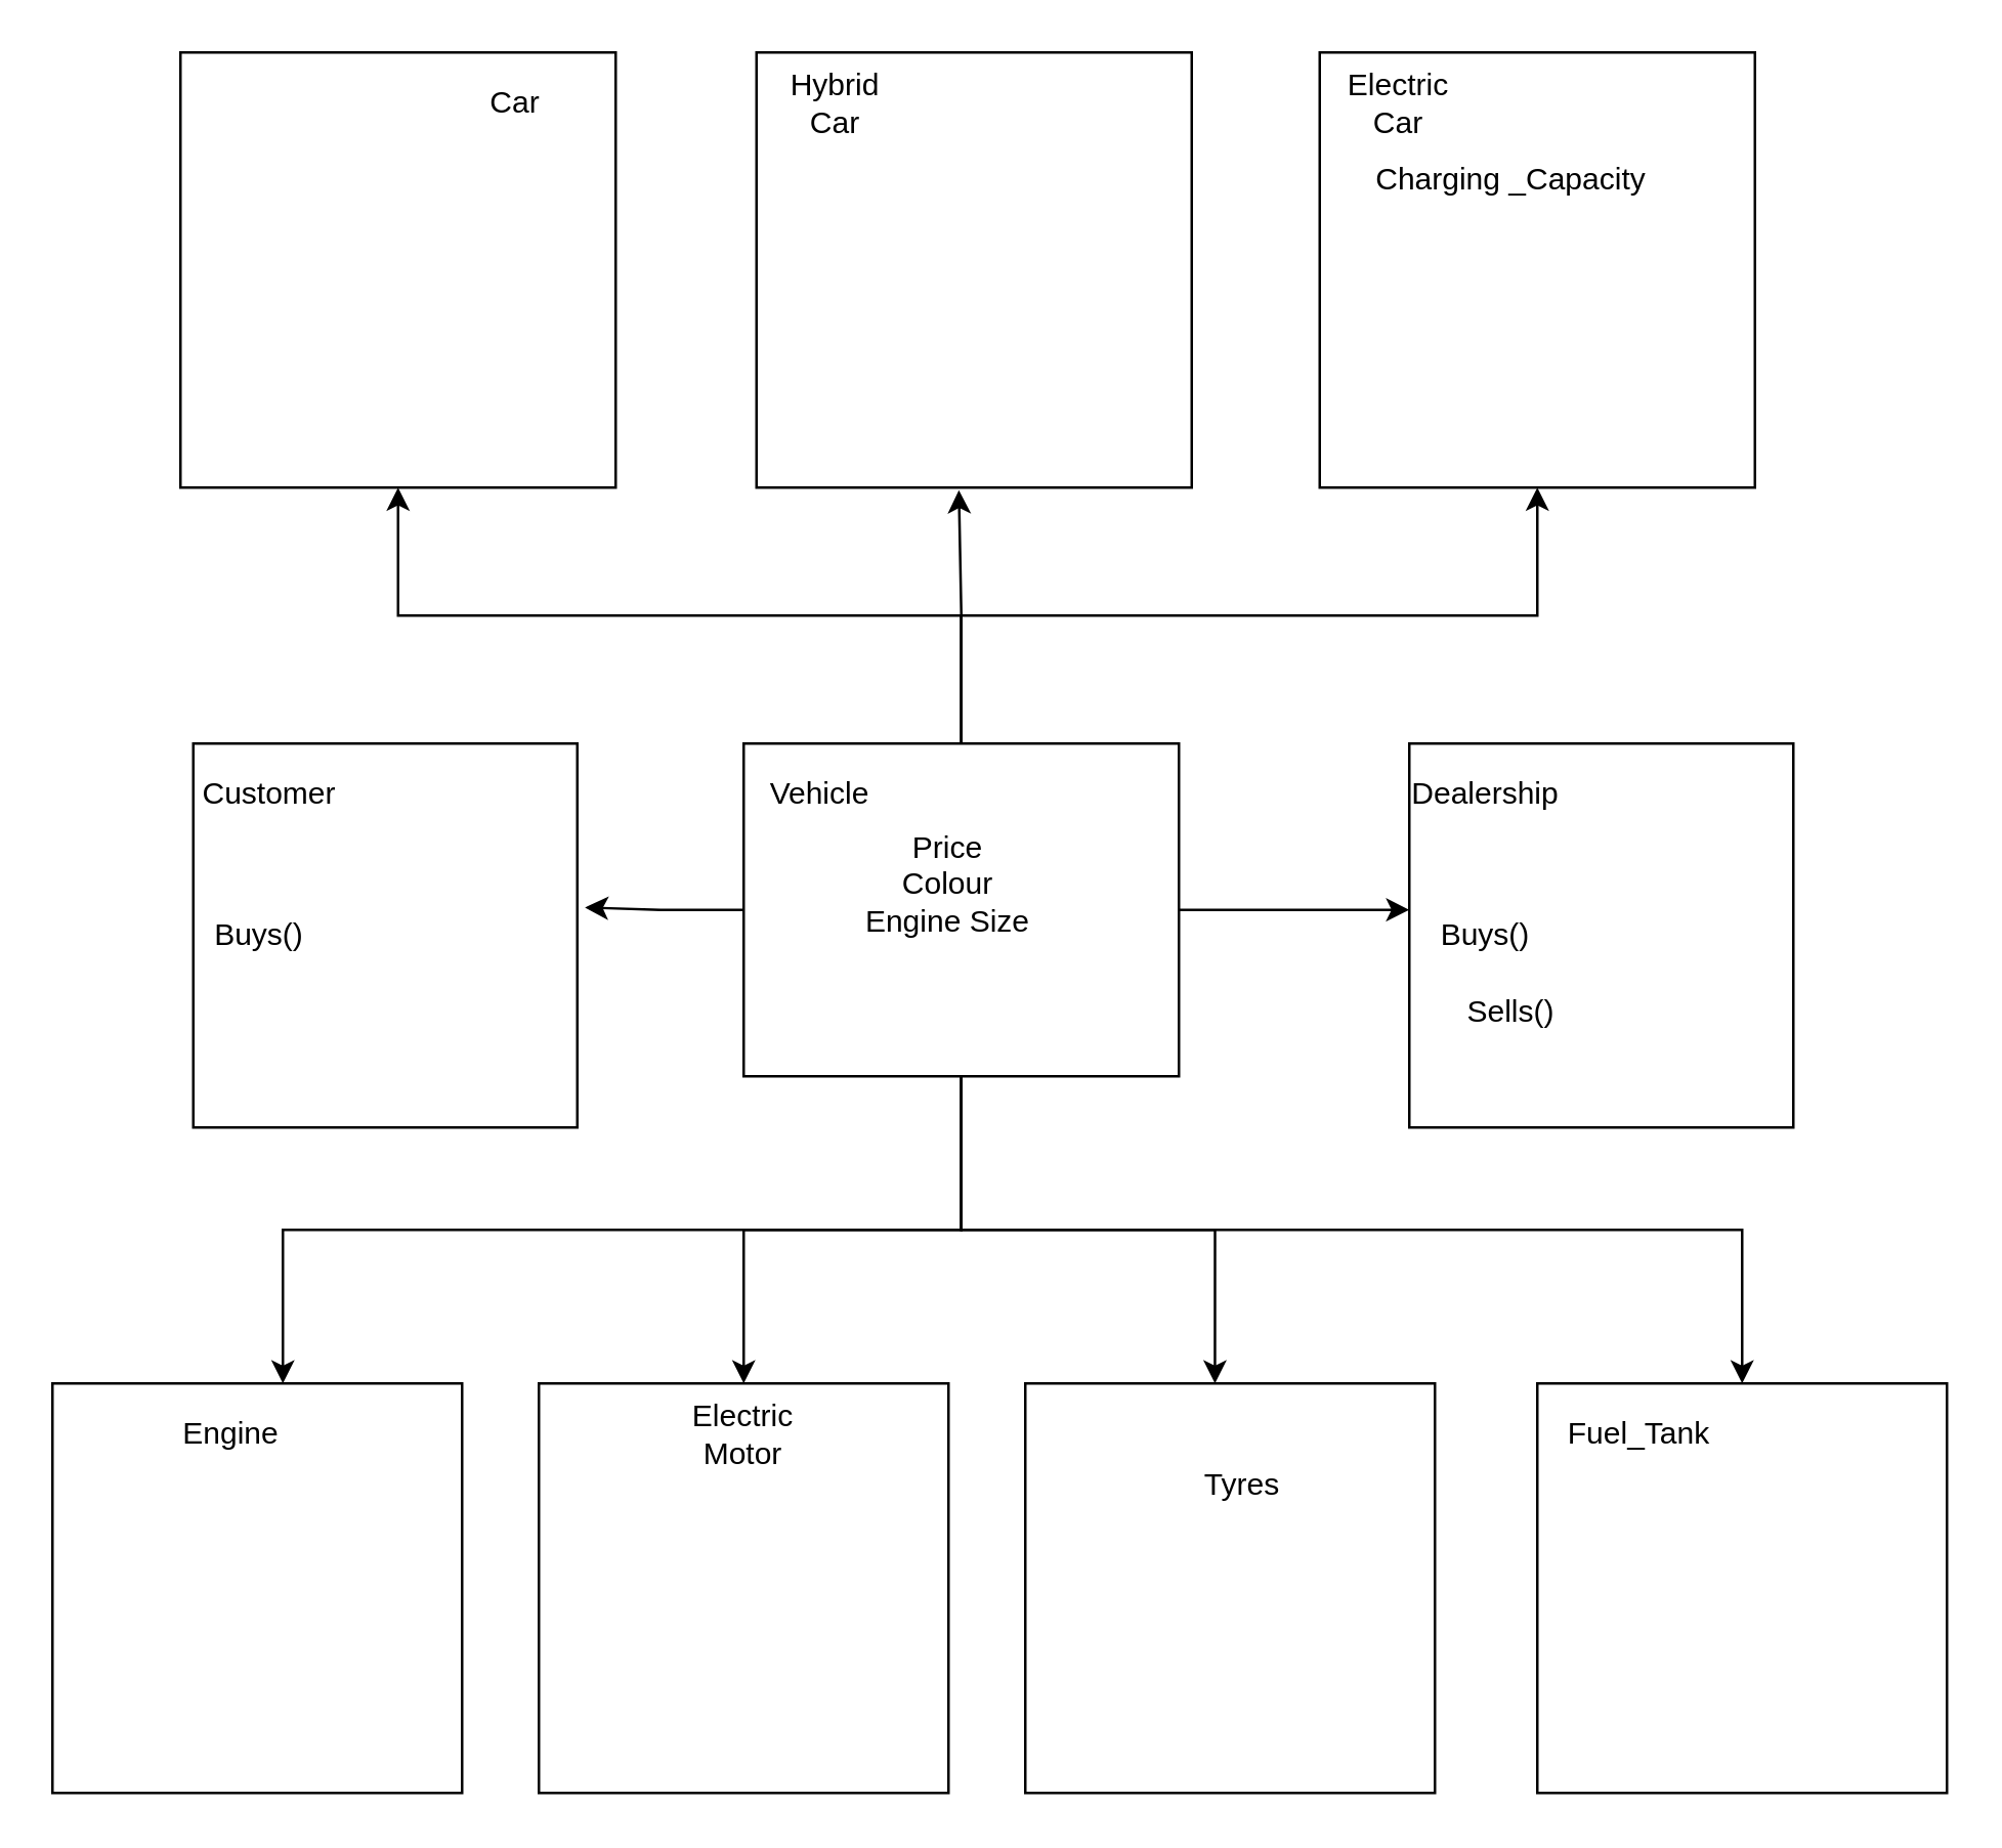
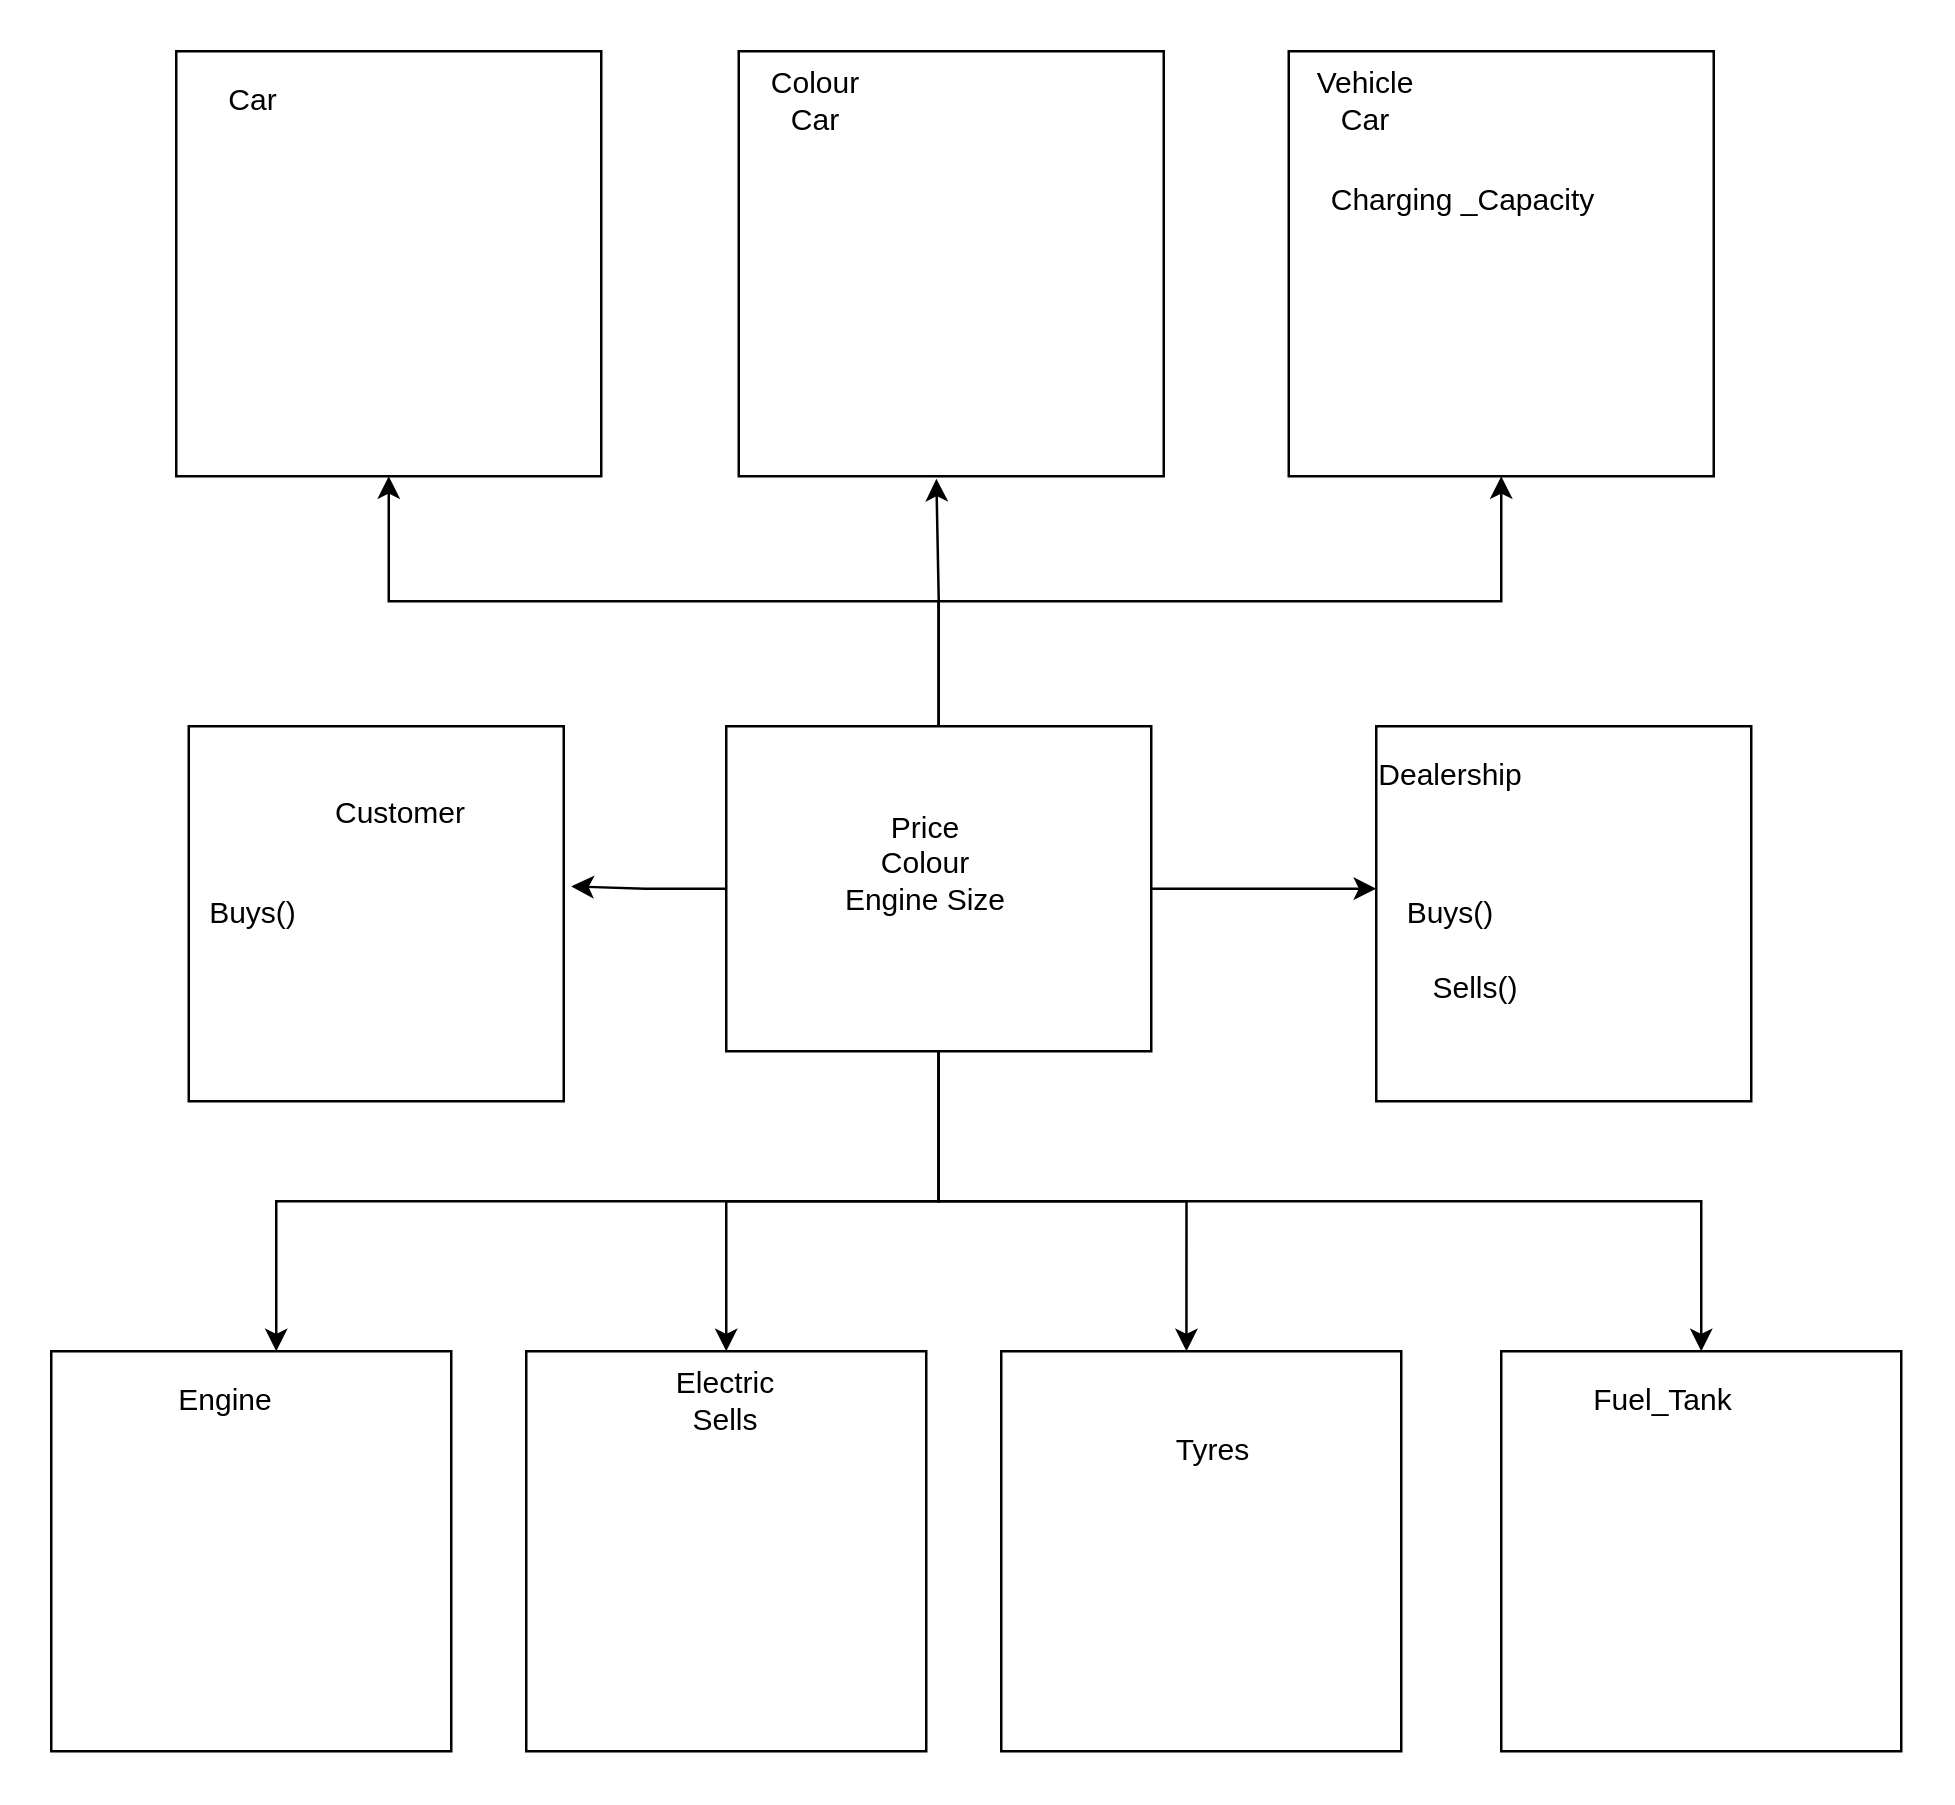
- <mxCell id="29" value="Car" style="text;html=1;strokeColor=none;fillColor=none;align=center;verticalAlign=middle;whiteSpace=wrap;rounded=0;" vertex="1" parent="1"><mxGeometry x="181" y="30" width="40" height="20" as="geometry" /></mxCell>
+ <mxCell id="29" value="Car" style="text;html=1;strokeColor=none;fillColor=none;align=center;verticalAlign=middle;whiteSpace=wrap;rounded=0;" vertex="1" parent="1"><mxGeometry x="81" y="30" width="40" height="20" as="geometry" /></mxCell>
- <mxCell id="31" value="Hybrid Car" style="text;html=1;strokeColor=none;fillColor=none;align=center;verticalAlign=middle;whiteSpace=wrap;rounded=0;" vertex="1" parent="1"><mxGeometry x="306" y="30" width="40" height="20" as="geometry" /></mxCell>
+ <mxCell id="31" value="Colour Car" style="text;html=1;strokeColor=none;fillColor=none;align=center;verticalAlign=middle;whiteSpace=wrap;rounded=0;" vertex="1" parent="1"><mxGeometry x="306" y="30" width="40" height="20" as="geometry" /></mxCell>
- <mxCell id="33" value="Electric Car" style="text;html=1;strokeColor=none;fillColor=none;align=center;verticalAlign=middle;whiteSpace=wrap;rounded=0;" vertex="1" parent="1"><mxGeometry x="526" y="30" width="40" height="20" as="geometry" /></mxCell>
+ <mxCell id="33" value="Vehicle Car" style="text;html=1;strokeColor=none;fillColor=none;align=center;verticalAlign=middle;whiteSpace=wrap;rounded=0;" vertex="1" parent="1"><mxGeometry x="526" y="30" width="40" height="20" as="geometry" /></mxCell>
- <mxCell id="34" value="Charging _Capacity" style="text;html=1;strokeColor=none;fillColor=none;align=center;verticalAlign=middle;whiteSpace=wrap;rounded=0;" vertex="1" parent="1"><mxGeometry x="535" y="60" width="110" height="20" as="geometry" /></mxCell>
+ <mxCell id="34" value="Charging _Capacity" style="text;html=1;strokeColor=none;fillColor=none;align=center;verticalAlign=middle;whiteSpace=wrap;rounded=0;" vertex="1" parent="1"><mxGeometry x="530" y="70" width="110" height="20" as="geometry" /></mxCell>
- <mxCell id="23" value="Customer" style="text;html=1;strokeColor=none;fillColor=none;align=center;verticalAlign=middle;whiteSpace=wrap;rounded=0;" vertex="1" parent="1"><mxGeometry x="85" y="300" width="40" height="20" as="geometry" /></mxCell>
+ <mxCell id="23" value="Customer" style="text;html=1;strokeColor=none;fillColor=none;align=center;verticalAlign=middle;whiteSpace=wrap;rounded=0;" vertex="1" parent="1"><mxGeometry x="140" y="315" width="40" height="20" as="geometry" /></mxCell>
- <mxCell id="19" value="Vehicle" style="text;html=1;strokeColor=none;fillColor=none;align=center;verticalAlign=middle;whiteSpace=wrap;rounded=0;" vertex="1" parent="1"><mxGeometry x="300" y="300" width="40" height="20" as="geometry" /></mxCell>
- <mxCell id="36" value="Electric Motor" style="text;html=1;strokeColor=none;fillColor=none;align=center;verticalAlign=middle;whiteSpace=wrap;rounded=0;" vertex="1" parent="1"><mxGeometry x="270" y="550" width="40" height="20" as="geometry" /></mxCell>
+ <mxCell id="36" value="Electric Sells" style="text;html=1;strokeColor=none;fillColor=none;align=center;verticalAlign=middle;whiteSpace=wrap;rounded=0;" vertex="1" parent="1"><mxGeometry x="270" y="550" width="40" height="20" as="geometry" /></mxCell>
- <mxCell id="8" value="Fuel_Tank" style="text;html=1;strokeColor=none;fillColor=none;align=center;verticalAlign=middle;whiteSpace=wrap;rounded=0;" vertex="1" parent="1"><mxGeometry x="620" y="550" width="40" height="20" as="geometry" /></mxCell>
+ <mxCell id="8" value="Fuel_Tank" style="text;html=1;strokeColor=none;fillColor=none;align=center;verticalAlign=middle;whiteSpace=wrap;rounded=0;" vertex="1" parent="1"><mxGeometry x="645" y="550" width="40" height="20" as="geometry" /></mxCell>
